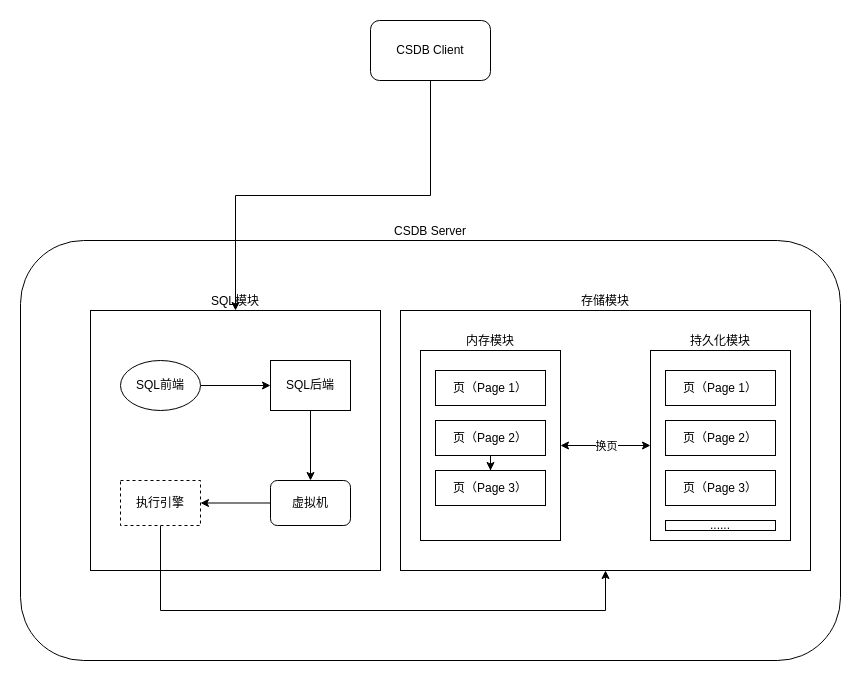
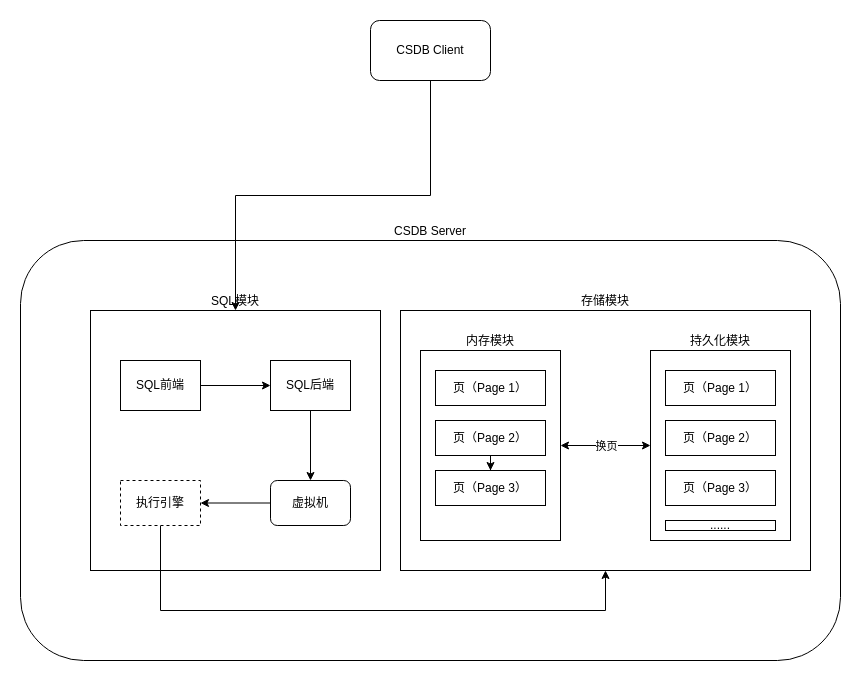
- <mxCell id="21" value="SQL前端" style="ellipse;whiteSpace=wrap;html=1;" vertex="1" parent="1"><mxGeometry x="120" y="360" width="80" height="50" as="geometry" /></mxCell>
+ <mxCell id="21" value="SQL前端" style="rounded=0;whiteSpace=wrap;html=1;" vertex="1" parent="1"><mxGeometry x="120" y="360" width="80" height="50" as="geometry" /></mxCell>
